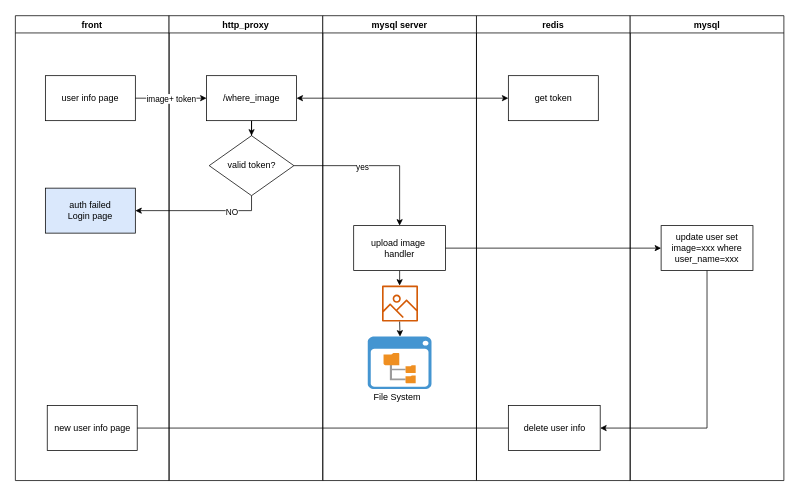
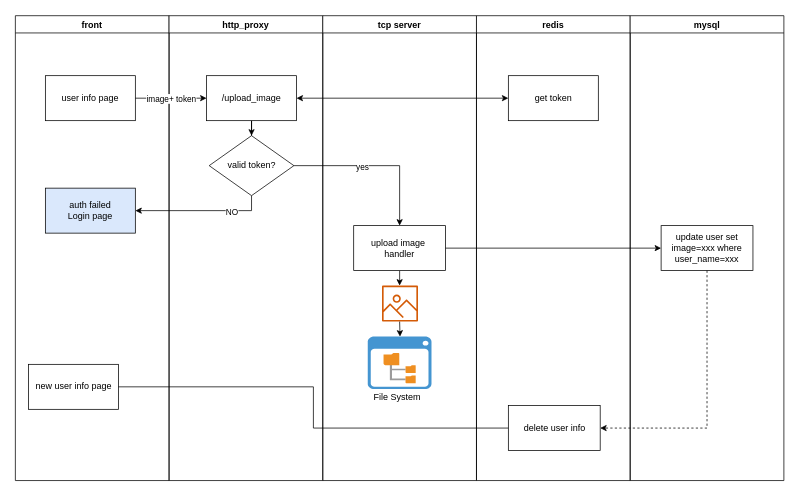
- <mxCell id="10" value="mysql server" style="swimlane;" parent="1" vertex="1"><mxGeometry x="430" y="20" width="205" height="620" as="geometry" /></mxCell>
+ <mxCell id="10" value="tcp server" style="swimlane;" parent="1" vertex="1"><mxGeometry x="430" y="20" width="205" height="620" as="geometry" /></mxCell>
- <mxCell id="8" value="/where_image" style="rounded=0;whiteSpace=wrap;html=1;" parent="6" vertex="1"><mxGeometry x="50" y="80" width="120" height="60" as="geometry" /></mxCell>
+ <mxCell id="8" value="/upload_image" style="rounded=0;whiteSpace=wrap;html=1;" parent="6" vertex="1"><mxGeometry x="50" y="80" width="120" height="60" as="geometry" /></mxCell>
- <mxCell id="30" style="edgeStyle=orthogonalEdgeStyle;rounded=0;orthogonalLoop=1;jettySize=auto;html=1;exitX=0.5;exitY=1;exitDx=0;exitDy=0;entryX=1;entryY=0.5;entryDx=0;entryDy=0;" parent="1" source="20" target="18" edge="1"><mxGeometry relative="1" as="geometry" /></mxCell>
+ <mxCell id="30" style="edgeStyle=orthogonalEdgeStyle;rounded=0;orthogonalLoop=1;jettySize=auto;html=1;exitX=0.5;exitY=1;exitDx=0;exitDy=0;entryX=1;entryY=0.5;entryDx=0;entryDy=0;dashed=1;" parent="1" source="20" target="18" edge="1"><mxGeometry relative="1" as="geometry" /></mxCell>
- <mxCell id="5" value="new user info page" style="rounded=0;whiteSpace=wrap;html=1;" parent="2" vertex="1"><mxGeometry x="42.5" y="520" width="120" height="60" as="geometry" /></mxCell>
+ <mxCell id="5" value="new user info page" style="rounded=0;whiteSpace=wrap;html=1;" parent="2" vertex="1"><mxGeometry x="17.5" y="465" width="120" height="60" as="geometry" /></mxCell>
